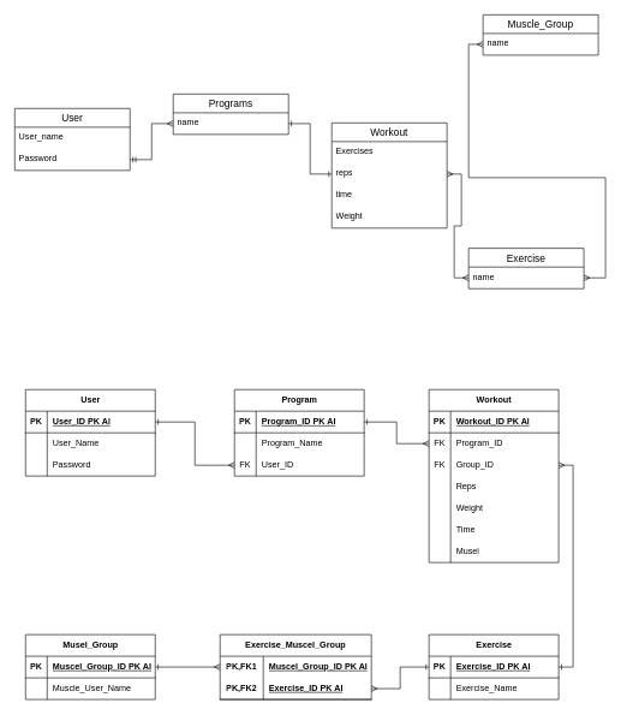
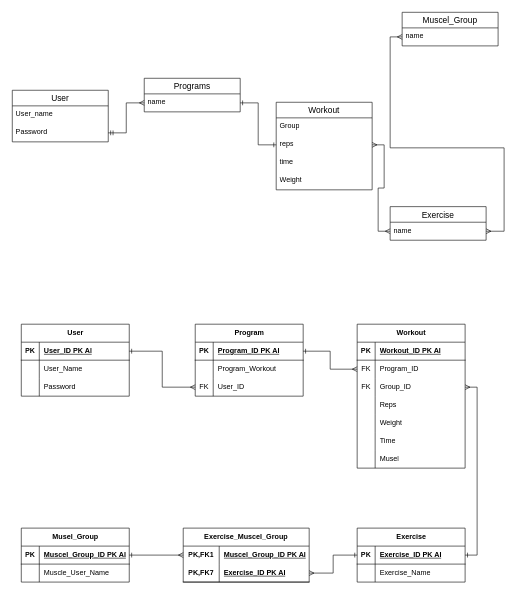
- <mxCell id="4" value="Muscle_Group" style="swimlane;fontStyle=0;childLayout=stackLayout;horizontal=1;startSize=26;horizontalStack=0;resizeParent=1;resizeParentMax=0;resizeLast=0;collapsible=1;marginBottom=0;align=center;fontSize=14;" parent="1" vertex="1"><mxGeometry x="670" y="20" width="160" height="56" as="geometry" /></mxCell>
+ <mxCell id="4" value="Muscel_Group" style="swimlane;fontStyle=0;childLayout=stackLayout;horizontal=1;startSize=26;horizontalStack=0;resizeParent=1;resizeParentMax=0;resizeLast=0;collapsible=1;marginBottom=0;align=center;fontSize=14;" parent="1" vertex="1"><mxGeometry x="670" y="20" width="160" height="56" as="geometry" /></mxCell>
- <mxCell id="14" value="Exercises" style="text;strokeColor=none;fillColor=none;spacingLeft=4;spacingRight=4;overflow=hidden;rotatable=0;points=[[0,0.5],[1,0.5]];portConstraint=eastwest;fontSize=12;whiteSpace=wrap;html=1;" parent="13" vertex="1"><mxGeometry y="26" width="160" height="30" as="geometry" /></mxCell>
+ <mxCell id="14" value="Group" style="text;strokeColor=none;fillColor=none;spacingLeft=4;spacingRight=4;overflow=hidden;rotatable=0;points=[[0,0.5],[1,0.5]];portConstraint=eastwest;fontSize=12;whiteSpace=wrap;html=1;" parent="13" vertex="1"><mxGeometry y="26" width="160" height="30" as="geometry" /></mxCell>
- <mxCell id="36" value="Program_Name" style="shape=partialRectangle;connectable=0;fillColor=none;top=0;left=0;bottom=0;right=0;align=left;spacingLeft=6;overflow=hidden;whiteSpace=wrap;html=1;" parent="34" vertex="1"><mxGeometry x="30" width="150" height="30" as="geometry"><mxRectangle width="150" height="30" as="alternateBounds" /></mxGeometry></mxCell>
+ <mxCell id="36" value="Program_Workout" style="shape=partialRectangle;connectable=0;fillColor=none;top=0;left=0;bottom=0;right=0;align=left;spacingLeft=6;overflow=hidden;whiteSpace=wrap;html=1;" parent="34" vertex="1"><mxGeometry x="30" width="150" height="30" as="geometry"><mxRectangle width="150" height="30" as="alternateBounds" /></mxGeometry></mxCell>
- <mxCell id="84" value="PK,FK2" style="shape=partialRectangle;connectable=0;fillColor=none;top=0;left=0;bottom=0;right=0;fontStyle=1;overflow=hidden;html=1;whiteSpace=wrap;" parent="83" vertex="1"><mxGeometry width="60" height="30" as="geometry"><mxRectangle width="60" height="30" as="alternateBounds" /></mxGeometry></mxCell>
+ <mxCell id="84" value="PK,FK7" style="shape=partialRectangle;connectable=0;fillColor=none;top=0;left=0;bottom=0;right=0;fontStyle=1;overflow=hidden;html=1;whiteSpace=wrap;" parent="83" vertex="1"><mxGeometry width="60" height="30" as="geometry"><mxRectangle width="60" height="30" as="alternateBounds" /></mxGeometry></mxCell>
